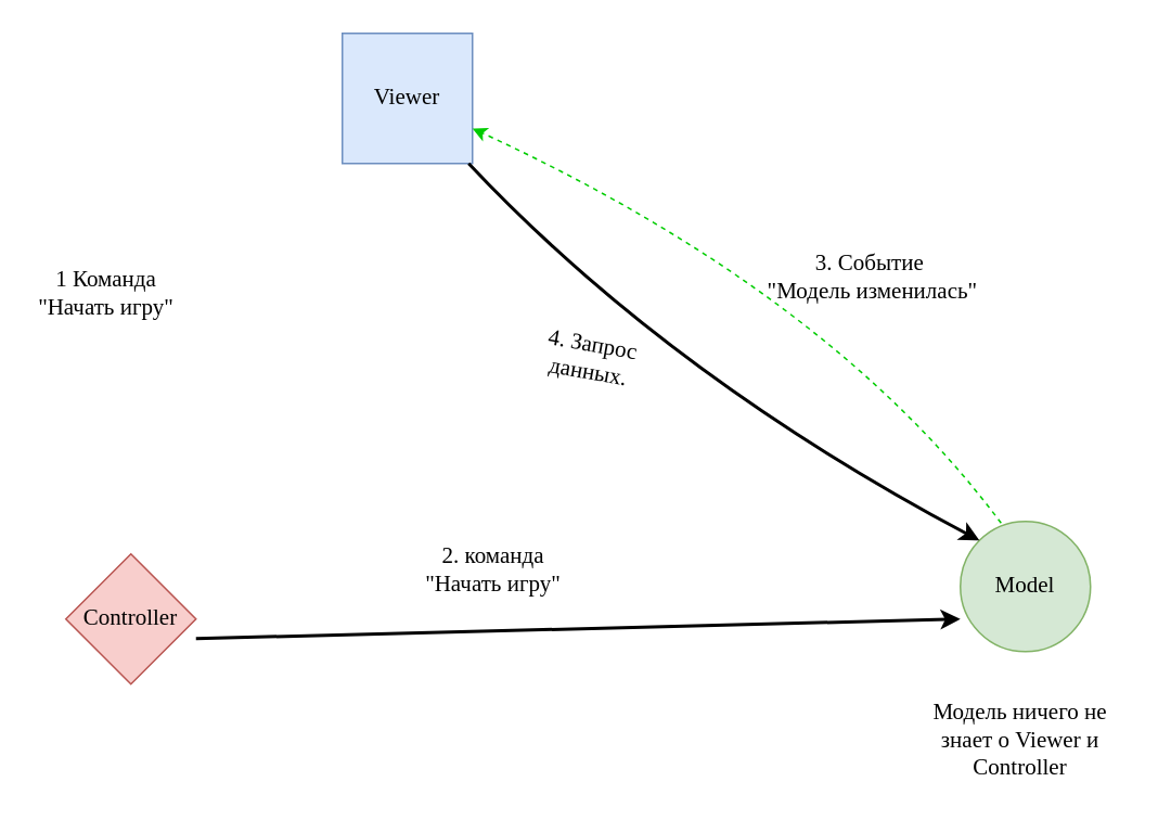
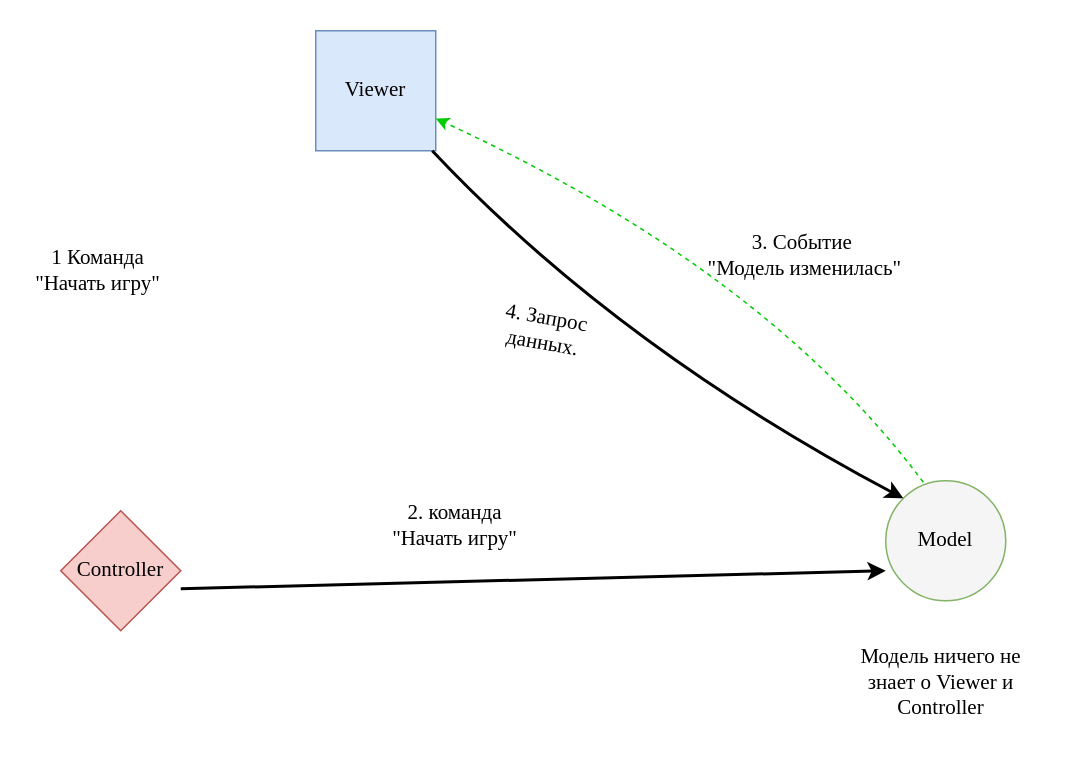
- <mxCell id="3" value="Model" style="ellipse;whiteSpace=wrap;html=1;aspect=fixed;fillColor=#d5e8d4;strokeColor=#82b366;fontSize=14;fontFamily=Times New Roman;" parent="1" vertex="1"><mxGeometry x="590" y="320" width="80" height="80" as="geometry" /></mxCell>
+ <mxCell id="3" value="Model" style="ellipse;whiteSpace=wrap;html=1;aspect=fixed;fillColor=#f5f5f5;strokeColor=#82b366;fontSize=14;fontFamily=Times New Roman;" parent="1" vertex="1"><mxGeometry x="590" y="320" width="80" height="80" as="geometry" /></mxCell>
